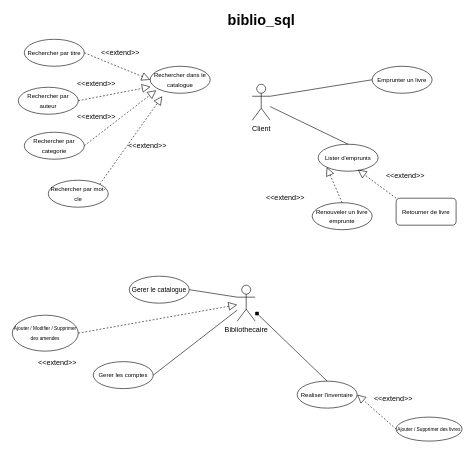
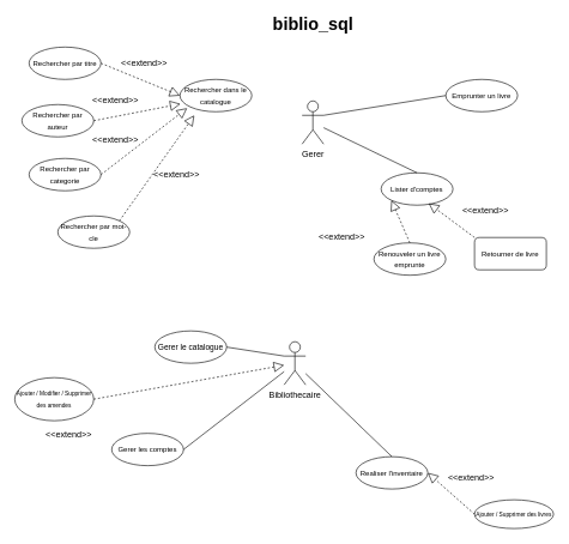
- <mxCell id="2" value="Client" style="shape=umlActor;verticalLabelPosition=bottom;verticalAlign=top;html=1;" parent="1" vertex="1"><mxGeometry x="420" y="140" width="30" height="60" as="geometry" /></mxCell>
+ <mxCell id="2" value="Gerer" style="shape=umlActor;verticalLabelPosition=bottom;verticalAlign=top;html=1;" parent="1" vertex="1"><mxGeometry x="420" y="140" width="30" height="60" as="geometry" /></mxCell>
- <mxCell id="20" value="&lt;p style=&quot;line-height: 120%;&quot;&gt;&lt;font style=&quot;font-size: 10px;&quot;&gt;Lister d'emprunts&lt;/font&gt;&lt;/p&gt;" style="ellipse;whiteSpace=wrap;html=1;" parent="1" vertex="1"><mxGeometry x="530" y="240" width="100" height="45" as="geometry" /></mxCell>
+ <mxCell id="20" value="&lt;p style=&quot;line-height: 120%;&quot;&gt;&lt;font style=&quot;font-size: 10px;&quot;&gt;Lister d'comptes&lt;/font&gt;&lt;/p&gt;" style="ellipse;whiteSpace=wrap;html=1;" parent="1" vertex="1"><mxGeometry x="530" y="240" width="100" height="45" as="geometry" /></mxCell>
- <mxCell id="11" value="" style="endArrow=diamond;html=1;rounded=0;exitX=0.5;exitY=0;exitDx=0;exitDy=0;" parent="1" source="8" target="3" edge="1"><mxGeometry width="50" height="50" relative="1" as="geometry"><mxPoint x="375" y="585" as="sourcePoint" /><mxPoint x="425" y="535" as="targetPoint" /></mxGeometry></mxCell>
+ <mxCell id="11" value="" style="endArrow=none;html=1;rounded=0;exitX=0.5;exitY=0;exitDx=0;exitDy=0;" parent="1" source="8" target="3" edge="1"><mxGeometry width="50" height="50" relative="1" as="geometry"><mxPoint x="375" y="585" as="sourcePoint" /><mxPoint x="425" y="535" as="targetPoint" /></mxGeometry></mxCell>
